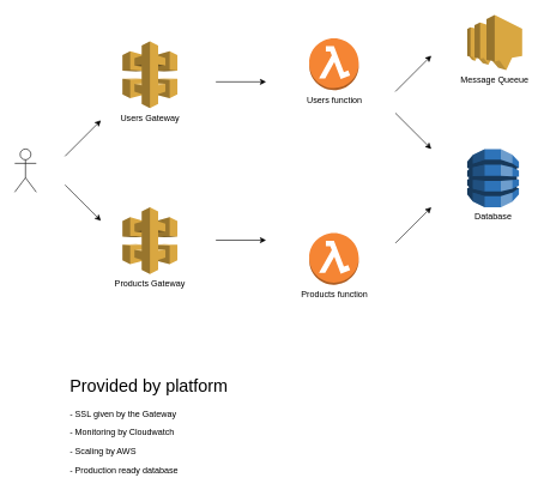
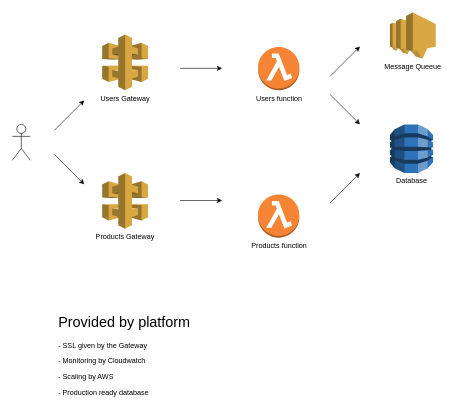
- <mxCell id="4" value="Users f&lt;span style=&quot;background-color: initial;&quot;&gt;unction&lt;/span&gt;" style="outlineConnect=0;dashed=0;verticalLabelPosition=bottom;verticalAlign=top;align=center;html=1;shape=mxgraph.aws3.lambda_function;fillColor=#F58534;gradientColor=none;" parent="1" vertex="1"><mxGeometry x="430" y="53" width="69" height="72" as="geometry" /></mxCell>
+ <mxCell id="4" value="Users f&lt;span style=&quot;background-color: initial;&quot;&gt;unction&lt;/span&gt;" style="outlineConnect=0;dashed=0;verticalLabelPosition=bottom;verticalAlign=top;align=center;html=1;shape=mxgraph.aws3.lambda_function;fillColor=#F58534;gradientColor=none;" parent="1" vertex="1"><mxGeometry x="430" y="78" width="69" height="72" as="geometry" /></mxCell>
